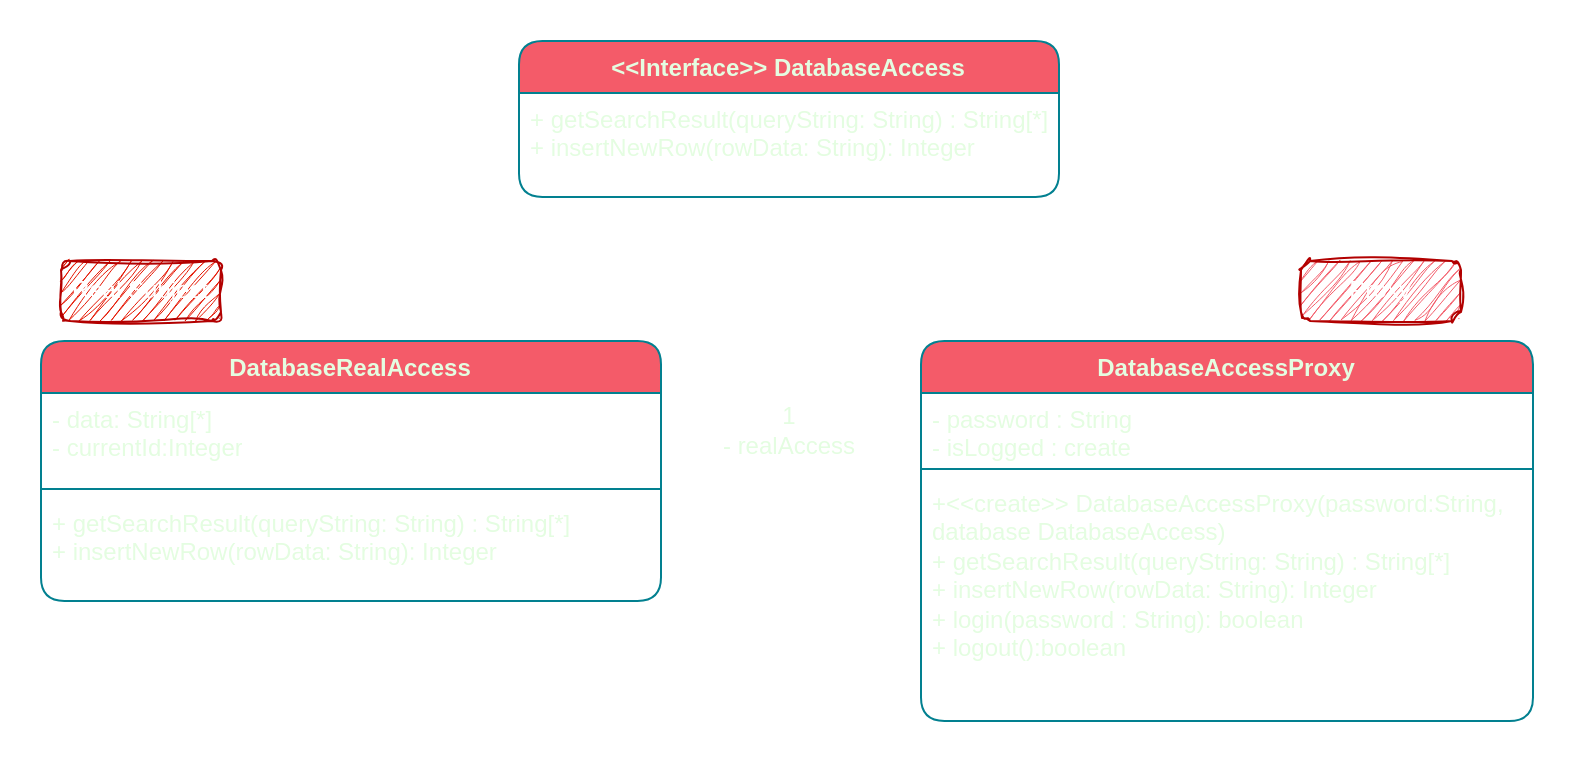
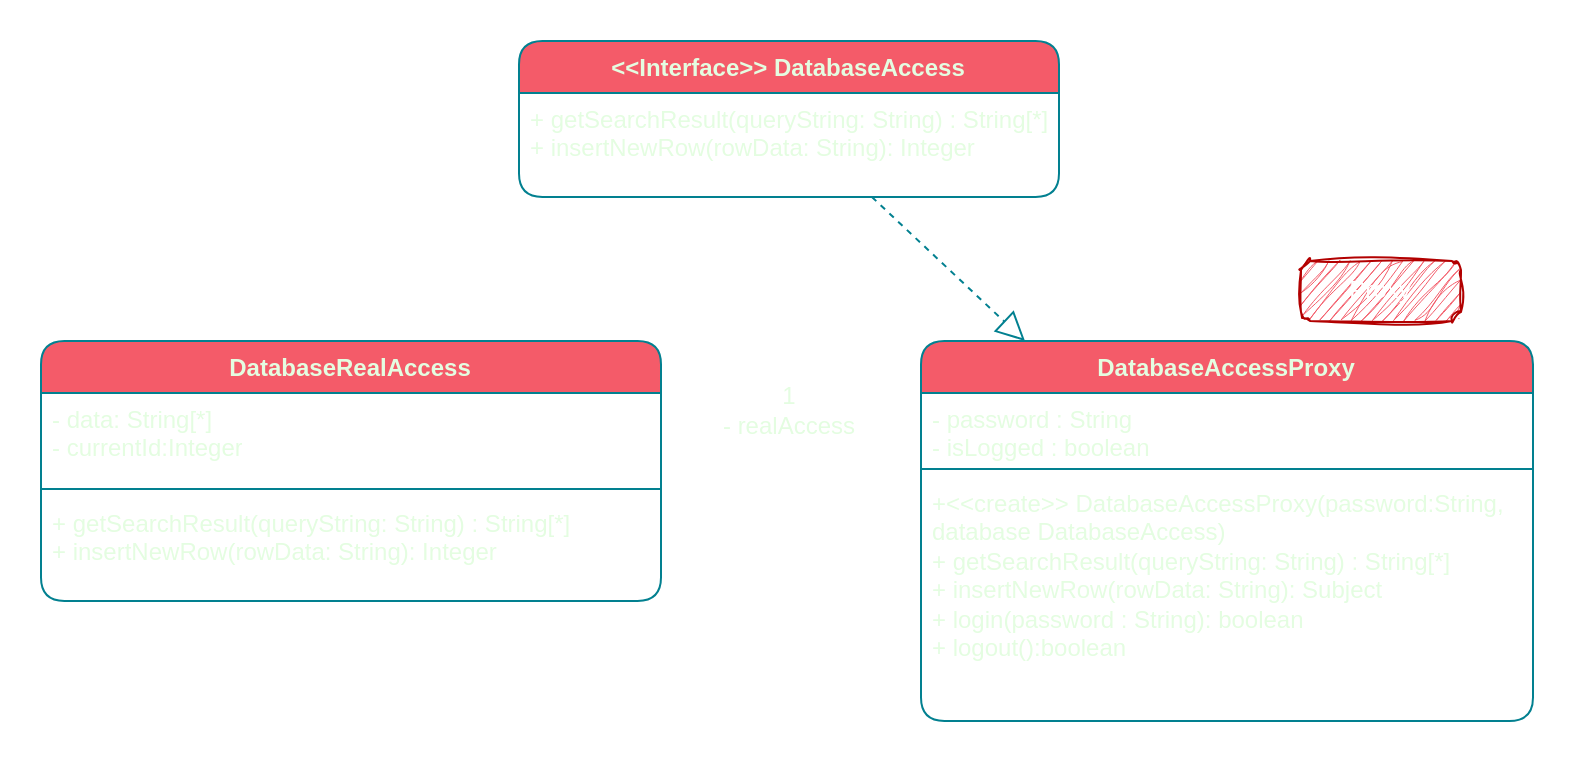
+ <mxCell id="12" value="" style="endArrow=block;dashed=1;endFill=0;endSize=12;html=1;rounded=1;labelBackgroundColor=none;strokeColor=#028090;fontColor=default;" edge="1" parent="1" source="2" target="8"><mxGeometry width="160" relative="1" as="geometry"><mxPoint x="320" y="70" as="sourcePoint" /><mxPoint x="480" y="70" as="targetPoint" /></mxGeometry></mxCell>
- <mxCell id="15" value="Real Subject" style="html=1;whiteSpace=wrap;strokeColor=#B20000;fontColor=#ffffff;fillColor=#e51400;rounded=1;sketch=1;curveFitting=1;jiggle=2;direction=west;" vertex="1" parent="1"><mxGeometry x="30" y="130" width="80" height="30" as="geometry" /></mxCell>
- <mxCell id="13" value="&lt;div&gt;1&lt;/div&gt;- realAccess" style="text;html=1;align=center;verticalAlign=middle;resizable=0;points=[];autosize=1;strokeColor=none;fillColor=none;labelBackgroundColor=none;fontColor=#E4FDE1;rounded=1;" vertex="1" parent="1"><mxGeometry x="349" y="195" width="90" height="40" as="geometry" /></mxCell>
+ <mxCell id="13" value="&lt;div&gt;1&lt;/div&gt;- realAccess" style="text;html=1;align=center;verticalAlign=middle;resizable=0;points=[];autosize=1;strokeColor=none;fillColor=none;labelBackgroundColor=none;fontColor=#E4FDE1;rounded=1;" vertex="1" parent="1"><mxGeometry x="349" y="185" width="90" height="40" as="geometry" /></mxCell>
- <mxCell id="9" value="- password : String&lt;div&gt;- isLogged : create&lt;/div&gt;" style="text;strokeColor=none;fillColor=none;align=left;verticalAlign=top;spacingLeft=4;spacingRight=4;overflow=hidden;rotatable=0;points=[[0,0.5],[1,0.5]];portConstraint=eastwest;whiteSpace=wrap;html=1;labelBackgroundColor=none;fontColor=#E4FDE1;rounded=1;" vertex="1" parent="8"><mxGeometry y="26" width="306" height="34" as="geometry" /></mxCell>
+ <mxCell id="9" value="- password : String&lt;div&gt;- isLogged : boolean&lt;/div&gt;" style="text;strokeColor=none;fillColor=none;align=left;verticalAlign=top;spacingLeft=4;spacingRight=4;overflow=hidden;rotatable=0;points=[[0,0.5],[1,0.5]];portConstraint=eastwest;whiteSpace=wrap;html=1;labelBackgroundColor=none;fontColor=#E4FDE1;rounded=1;" vertex="1" parent="8"><mxGeometry y="26" width="306" height="34" as="geometry" /></mxCell>
- <mxCell id="11" value="&lt;div&gt;+&amp;lt;&amp;lt;create&amp;gt;&amp;gt; DatabaseAccessProxy(password:String, database DatabaseAccess)&lt;/div&gt;+ getSearchResult(queryString: String) : String[*]&lt;div&gt;+ insertNewRow(rowData: String): Integer&lt;/div&gt;&lt;div&gt;+ login(password : String): boolean&lt;/div&gt;&lt;div&gt;+ logout():boolean&lt;br&gt;&lt;/div&gt;&lt;div&gt;&lt;br&gt;&lt;/div&gt;" style="text;strokeColor=none;fillColor=none;align=left;verticalAlign=top;spacingLeft=4;spacingRight=4;overflow=hidden;rotatable=0;points=[[0,0.5],[1,0.5]];portConstraint=eastwest;whiteSpace=wrap;html=1;labelBackgroundColor=none;fontColor=#E4FDE1;rounded=1;" vertex="1" parent="8"><mxGeometry y="68" width="306" height="122" as="geometry" /></mxCell>
+ <mxCell id="11" value="&lt;div&gt;+&amp;lt;&amp;lt;create&amp;gt;&amp;gt; DatabaseAccessProxy(password:String, database DatabaseAccess)&lt;/div&gt;+ getSearchResult(queryString: String) : String[*]&lt;div&gt;+ insertNewRow(rowData: String): Subject&lt;/div&gt;&lt;div&gt;+ login(password : String): boolean&lt;/div&gt;&lt;div&gt;+ logout():boolean&lt;br&gt;&lt;/div&gt;&lt;div&gt;&lt;br&gt;&lt;/div&gt;" style="text;strokeColor=none;fillColor=none;align=left;verticalAlign=top;spacingLeft=4;spacingRight=4;overflow=hidden;rotatable=0;points=[[0,0.5],[1,0.5]];portConstraint=eastwest;whiteSpace=wrap;html=1;labelBackgroundColor=none;fontColor=#E4FDE1;rounded=1;" vertex="1" parent="8"><mxGeometry y="68" width="306" height="122" as="geometry" /></mxCell>
